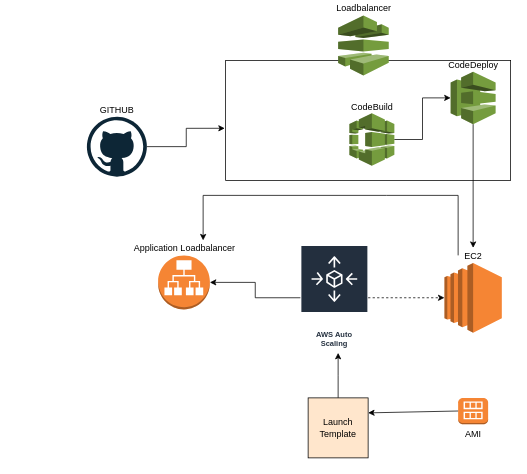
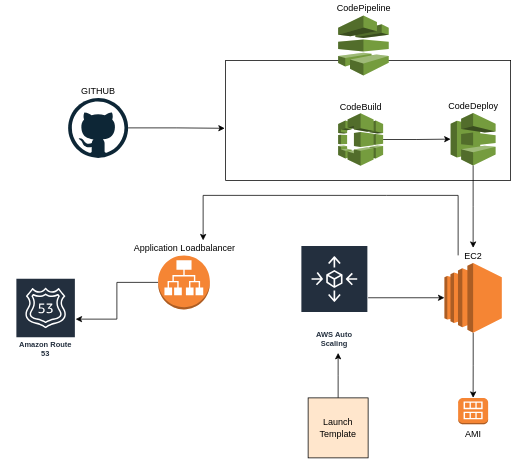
- <mxCell id="5" value="Loadbalancer" style="outlineConnect=0;dashed=0;verticalLabelPosition=top;verticalAlign=bottom;align=center;html=1;shape=mxgraph.aws3.codepipeline;fillColor=#759C3E;gradientColor=none;labelPosition=center;" parent="1" vertex="1"><mxGeometry x="450" y="20" width="67.5" height="80" as="geometry" /></mxCell>
+ <mxCell id="5" value="CodePipeline" style="outlineConnect=0;dashed=0;verticalLabelPosition=top;verticalAlign=bottom;align=center;html=1;shape=mxgraph.aws3.codepipeline;fillColor=#759C3E;gradientColor=none;labelPosition=center;" parent="1" vertex="1"><mxGeometry x="450" y="20" width="67.5" height="80" as="geometry" /></mxCell>
- <mxCell id="4" value="CodeDeploy" style="outlineConnect=0;dashed=0;verticalLabelPosition=top;verticalAlign=bottom;align=center;html=1;shape=mxgraph.aws3.codedeploy;fillColor=#759C3E;gradientColor=none;labelPosition=center;" parent="1" vertex="1"><mxGeometry x="600" y="95" width="60" height="70" as="geometry" /></mxCell>
+ <mxCell id="4" value="CodeDeploy" style="outlineConnect=0;dashed=0;verticalLabelPosition=top;verticalAlign=bottom;align=center;html=1;shape=mxgraph.aws3.codedeploy;fillColor=#759C3E;gradientColor=none;labelPosition=center;" parent="1" vertex="1"><mxGeometry x="600" y="150" width="60" height="70" as="geometry" /></mxCell>
- <mxCell id="6" value="CodeBuild" style="outlineConnect=0;dashed=0;verticalLabelPosition=top;verticalAlign=bottom;align=center;html=1;shape=mxgraph.aws3.codebuild;fillColor=#759C3E;gradientColor=none;labelPosition=center;" vertex="1" parent="1"><mxGeometry x="465" y="150.5" width="60" height="70" as="geometry" /></mxCell>
+ <mxCell id="6" value="CodeBuild" style="outlineConnect=0;dashed=0;verticalLabelPosition=top;verticalAlign=bottom;align=center;html=1;shape=mxgraph.aws3.codebuild;fillColor=#759C3E;gradientColor=none;labelPosition=center;" vertex="1" parent="1"><mxGeometry x="450" y="150.5" width="60" height="70" as="geometry" /></mxCell>
- <mxCell id="8" value="GITHUB" style="dashed=0;outlineConnect=0;html=1;align=center;labelPosition=center;verticalLabelPosition=top;verticalAlign=bottom;shape=mxgraph.weblogos.github" vertex="1" parent="1"><mxGeometry x="115" y="155" width="80" height="80" as="geometry" /></mxCell>
+ <mxCell id="8" value="GITHUB" style="dashed=0;outlineConnect=0;html=1;align=center;labelPosition=center;verticalLabelPosition=top;verticalAlign=bottom;shape=mxgraph.weblogos.github" vertex="1" parent="1"><mxGeometry x="90" y="130" width="80" height="80" as="geometry" /></mxCell>
+ <mxCell id="19" style="edgeStyle=orthogonalEdgeStyle;rounded=0;orthogonalLoop=1;jettySize=auto;html=1;" edge="1" parent="1" source="20" target="21"><mxGeometry relative="1" as="geometry" /></mxCell>
- <mxCell id="16" style="edgeStyle=orthogonalEdgeStyle;rounded=0;orthogonalLoop=1;jettySize=auto;html=1;" edge="1" parent="1" source="17" target="20"><mxGeometry relative="1" as="geometry" /></mxCell>
- <mxCell id="18" style="edgeStyle=orthogonalEdgeStyle;rounded=0;orthogonalLoop=1;jettySize=auto;html=1;entryX=0;entryY=0.5;entryDx=0;entryDy=0;entryPerimeter=0;dashed=1;" edge="1" parent="1" source="17" target="11"><mxGeometry relative="1" as="geometry" /></mxCell>
+ <mxCell id="18" style="edgeStyle=orthogonalEdgeStyle;rounded=0;orthogonalLoop=1;jettySize=auto;html=1;entryX=0;entryY=0.5;entryDx=0;entryDy=0;entryPerimeter=0;" edge="1" parent="1" source="17" target="11"><mxGeometry relative="1" as="geometry" /></mxCell>
+ <mxCell id="21" value="Amazon Route 53" style="sketch=0;outlineConnect=0;fontColor=#232F3E;gradientColor=none;strokeColor=#ffffff;fillColor=#232F3E;dashed=0;verticalLabelPosition=middle;verticalAlign=bottom;align=center;html=1;whiteSpace=wrap;fontSize=10;fontStyle=1;spacing=3;shape=mxgraph.aws4.productIcon;prIcon=mxgraph.aws4.route_53;" vertex="1" parent="1"><mxGeometry x="20" y="370" width="80" height="110" as="geometry" /></mxCell>
+ <mxCell id="10" style="edgeStyle=orthogonalEdgeStyle;rounded=0;orthogonalLoop=1;jettySize=auto;html=1;" edge="1" parent="1" source="11" target="12"><mxGeometry relative="1" as="geometry" /></mxCell>
- <mxCell id="15" value="" style="endArrow=classic;html=1;rounded=0;exitX=0;exitY=0.5;exitDx=0;exitDy=0;exitPerimeter=0;entryX=1;entryY=0.25;entryDx=0;entryDy=0;" edge="1" parent="1" source="12" target="14"><mxGeometry width="50" height="50" relative="1" as="geometry"><mxPoint x="465" y="510" as="sourcePoint" /><mxPoint x="515" y="460" as="targetPoint" /></mxGeometry></mxCell>
